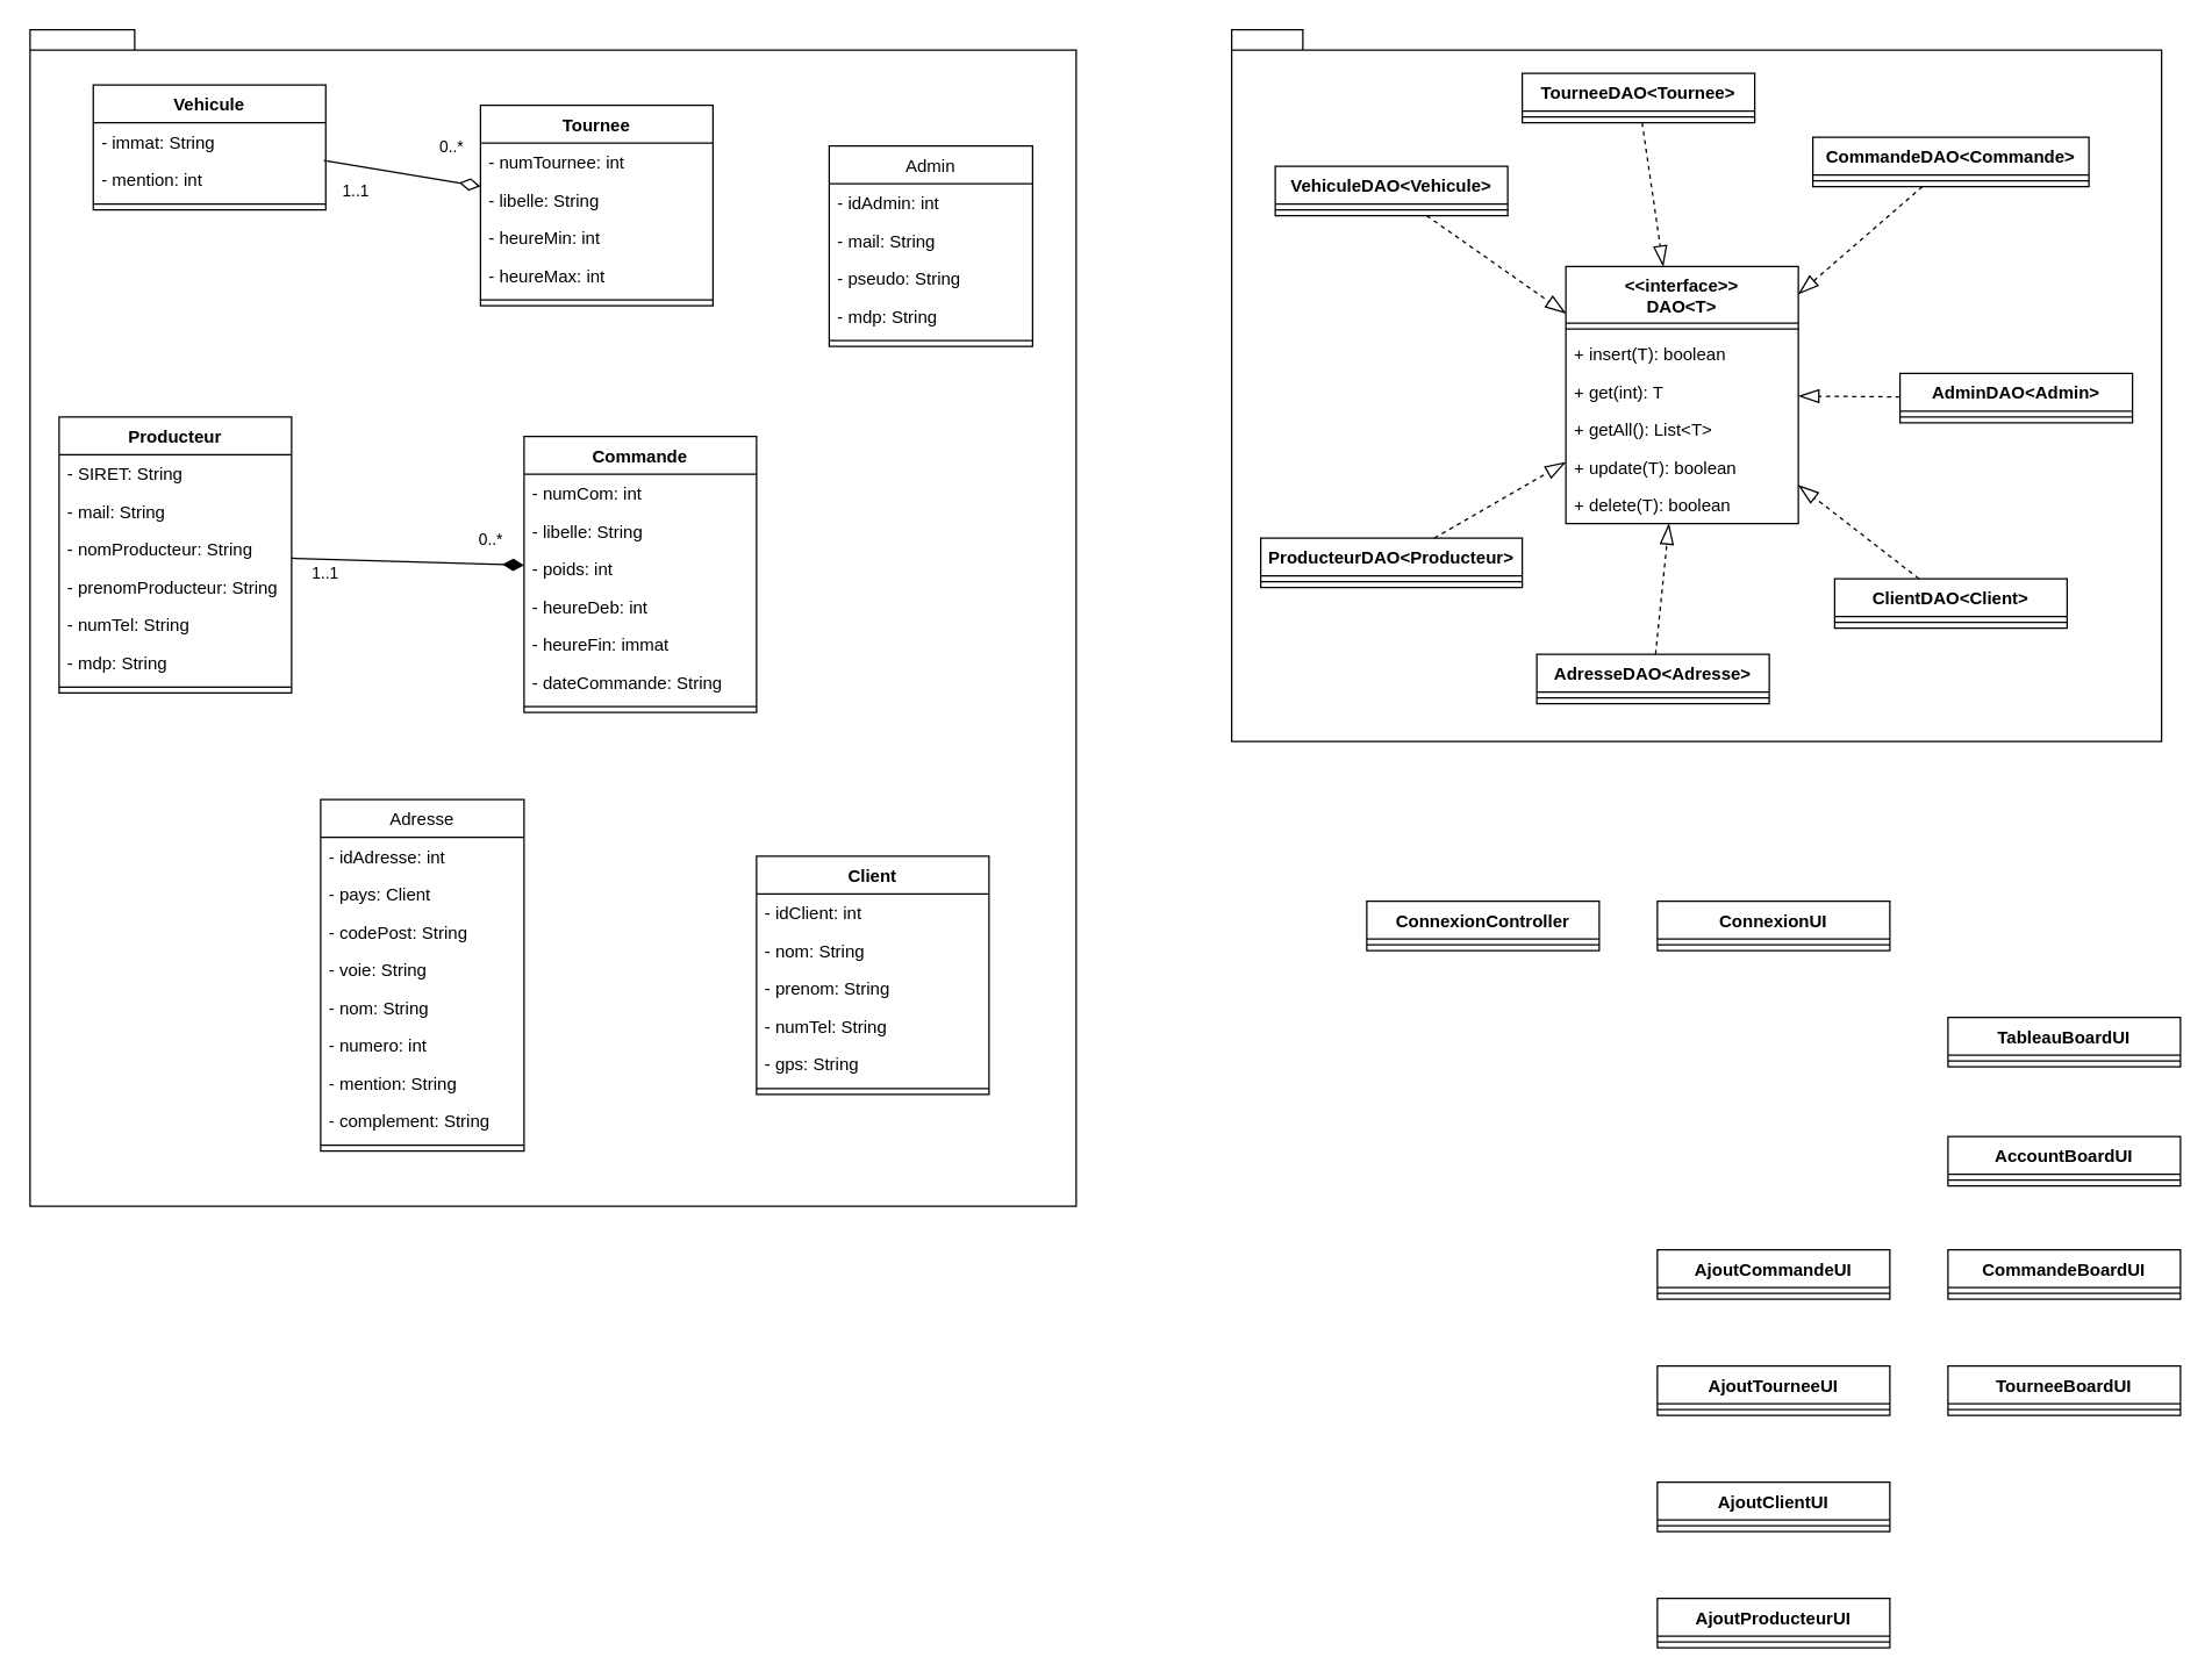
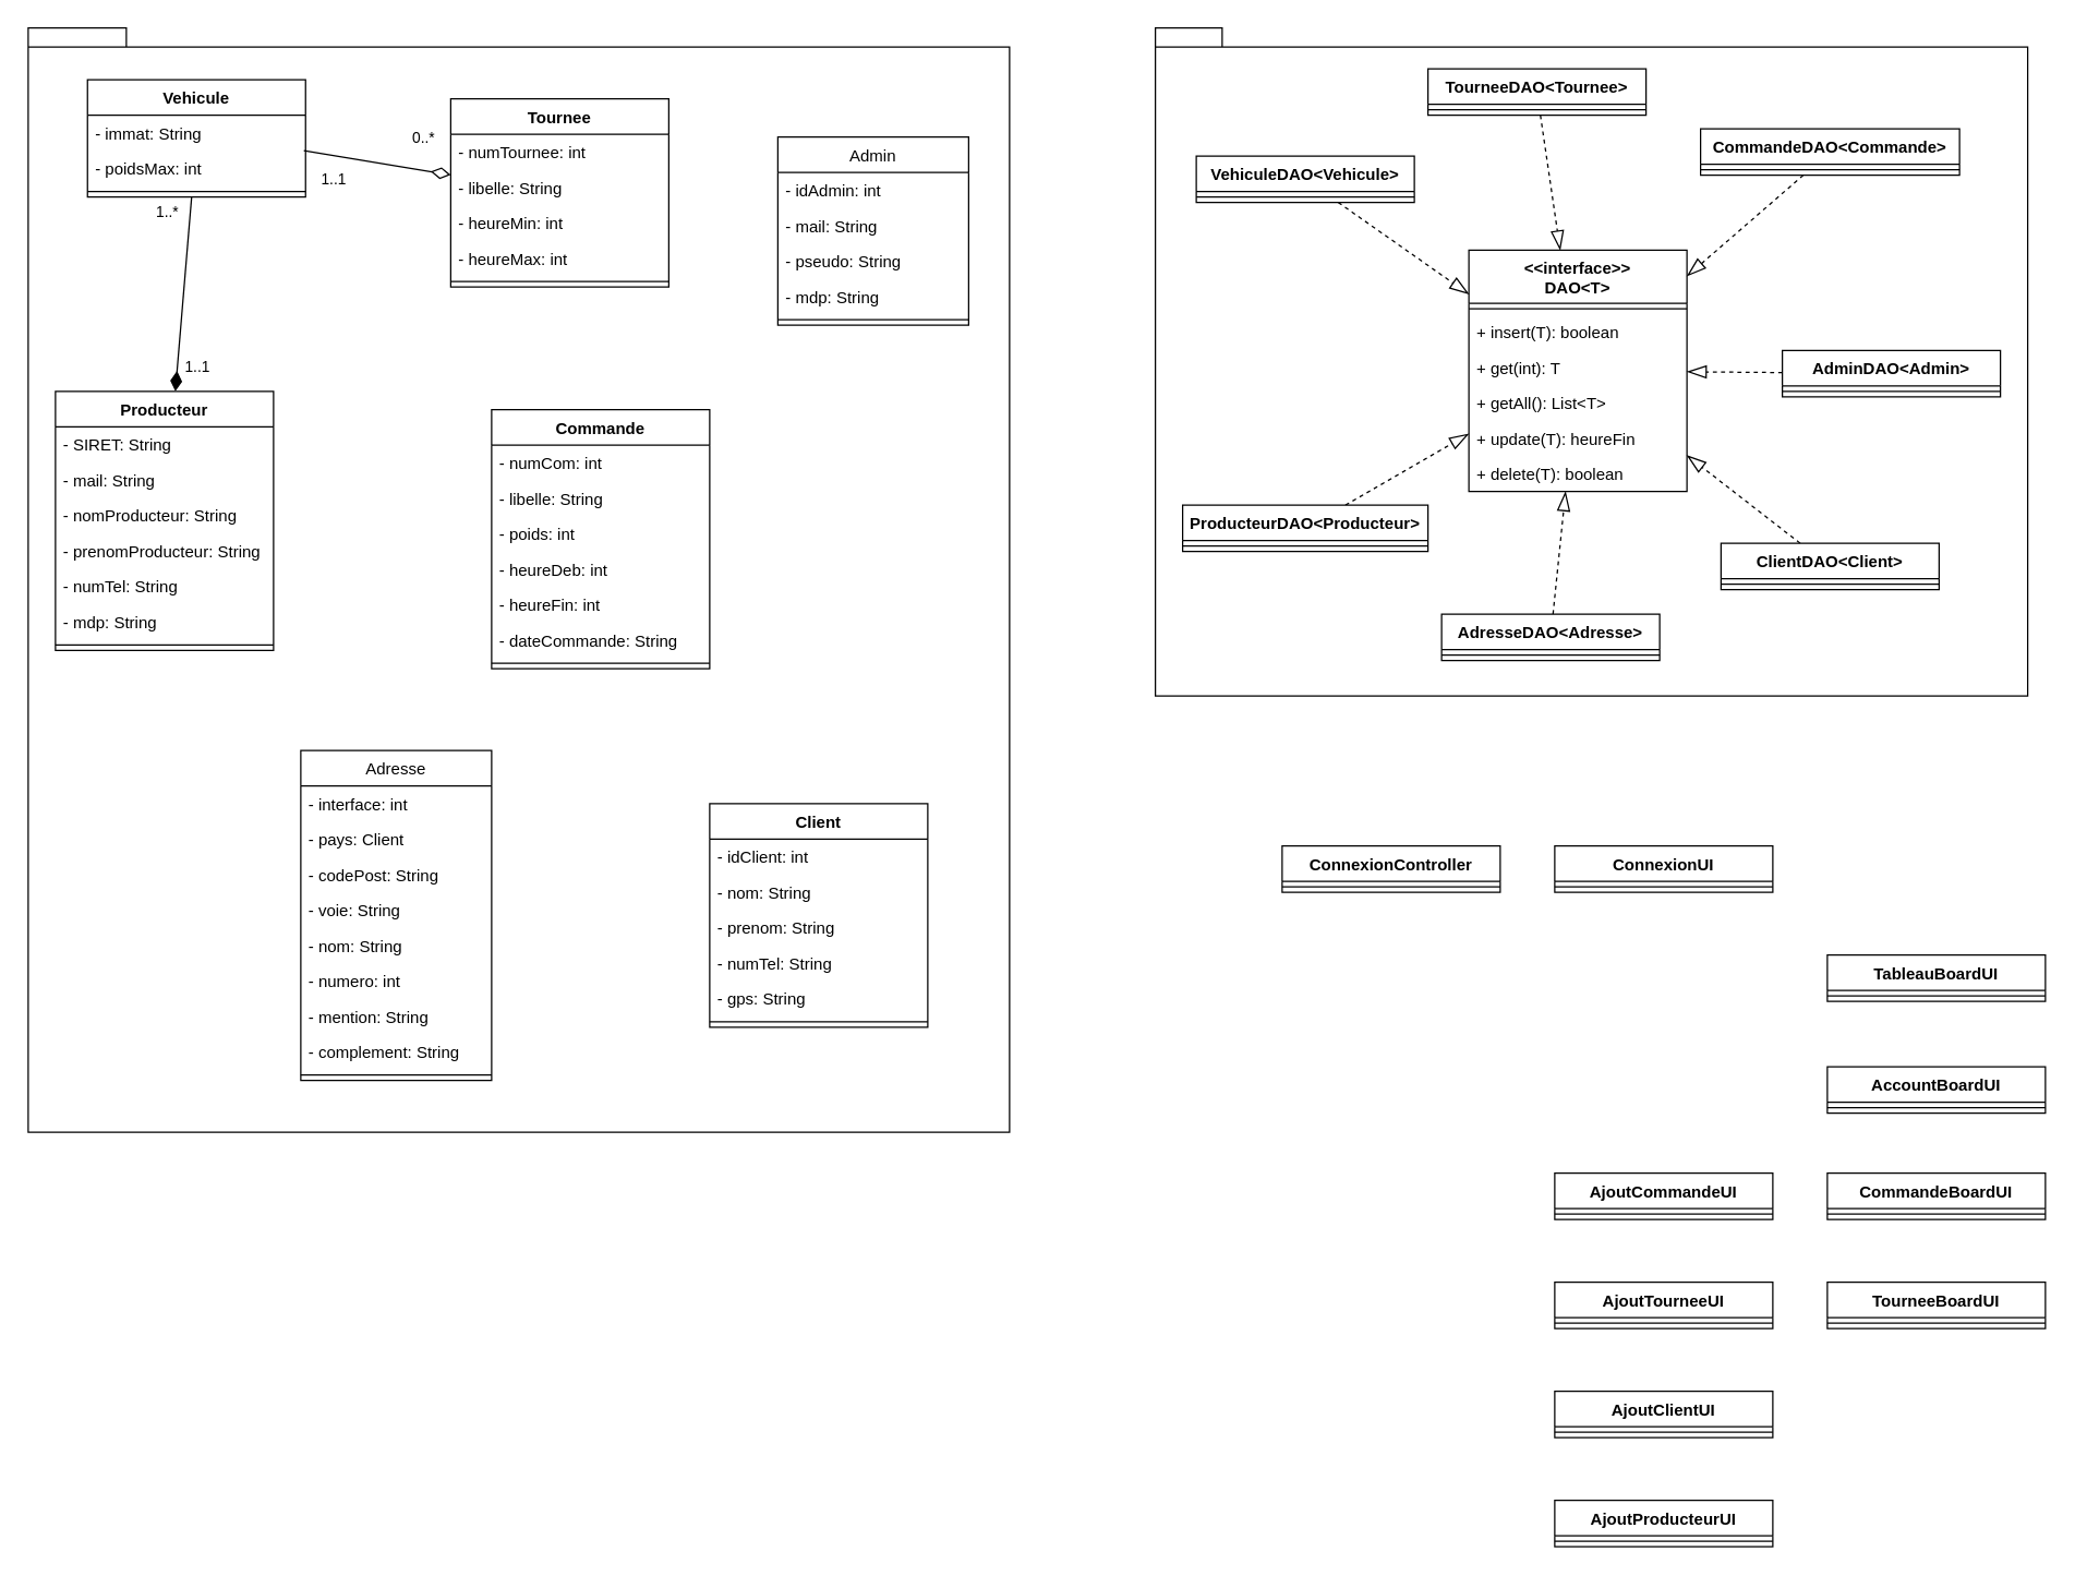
- <mxCell id="15" value="- mention: int" style="text;strokeColor=none;fillColor=none;align=left;verticalAlign=top;spacingLeft=4;spacingRight=4;overflow=hidden;rotatable=0;points=[[0,0.5],[1,0.5]];portConstraint=eastwest;" vertex="1" parent="13"><mxGeometry y="52" width="160" height="26" as="geometry" /></mxCell>
+ <mxCell id="15" value="- poidsMax: int" style="text;strokeColor=none;fillColor=none;align=left;verticalAlign=top;spacingLeft=4;spacingRight=4;overflow=hidden;rotatable=0;points=[[0,0.5],[1,0.5]];portConstraint=eastwest;" vertex="1" parent="13"><mxGeometry y="52" width="160" height="26" as="geometry" /></mxCell>
+ <mxCell id="10" style="rounded=0;orthogonalLoop=1;jettySize=auto;html=1;strokeWidth=1;startArrow=none;startFill=0;endArrow=diamondThin;endFill=1;startSize=12;endSize=12;" edge="1" parent="1" source="13" target="17"><mxGeometry relative="1" as="geometry" /></mxCell>
+ <mxCell id="11" value="1..1" style="edgeLabel;html=1;align=center;verticalAlign=middle;resizable=0;points=[];" vertex="1" connectable="0" parent="10"><mxGeometry x="0.733" y="-1" relative="1" as="geometry"><mxPoint x="15" y="1" as="offset" /></mxGeometry></mxCell>
+ <mxCell id="12" value="1..*" style="edgeLabel;html=1;align=center;verticalAlign=middle;resizable=0;points=[];" vertex="1" connectable="0" parent="10"><mxGeometry x="-0.886" relative="1" as="geometry"><mxPoint x="-18" y="3" as="offset" /></mxGeometry></mxCell>
- <mxCell id="67" value="+ update(T): boolean" style="text;strokeColor=none;fillColor=none;align=left;verticalAlign=top;spacingLeft=4;spacingRight=4;overflow=hidden;rotatable=0;points=[[0,0.5],[1,0.5]];portConstraint=eastwest;shadow=0;glass=0;" vertex="1" parent="62"><mxGeometry y="125" width="160" height="26" as="geometry" /></mxCell>
+ <mxCell id="67" value="+ update(T): heureFin" style="text;strokeColor=none;fillColor=none;align=left;verticalAlign=top;spacingLeft=4;spacingRight=4;overflow=hidden;rotatable=0;points=[[0,0.5],[1,0.5]];portConstraint=eastwest;shadow=0;glass=0;" vertex="1" parent="62"><mxGeometry y="125" width="160" height="26" as="geometry" /></mxCell>
- <mxCell id="36" style="edgeStyle=none;rounded=0;orthogonalLoop=1;jettySize=auto;html=1;strokeWidth=1;startArrow=none;startFill=0;endArrow=diamondThin;endFill=1;startSize=12;endSize=12;shadow=0;" edge="1" parent="1" source="17" target="31"><mxGeometry relative="1" as="geometry" /></mxCell>
- <mxCell id="37" value="0..*" style="edgeLabel;html=1;align=center;verticalAlign=middle;resizable=0;points=[];" vertex="1" connectable="0" parent="36"><mxGeometry x="0.592" y="-1" relative="1" as="geometry"><mxPoint x="10" y="-18" as="offset" /></mxGeometry></mxCell>
- <mxCell id="38" value="1..1" style="edgeLabel;html=1;align=center;verticalAlign=middle;resizable=0;points=[];" vertex="1" connectable="0" parent="36"><mxGeometry x="-0.765" y="1" relative="1" as="geometry"><mxPoint x="3" y="10" as="offset" /></mxGeometry></mxCell>
- <mxCell id="33" value="- heureFin: immat" style="text;strokeColor=none;fillColor=none;align=left;verticalAlign=top;spacingLeft=4;spacingRight=4;overflow=hidden;rotatable=0;points=[[0,0.5],[1,0.5]];portConstraint=eastwest;" vertex="1" parent="28"><mxGeometry y="130" width="160" height="26" as="geometry" /></mxCell>
+ <mxCell id="33" value="- heureFin: int" style="text;strokeColor=none;fillColor=none;align=left;verticalAlign=top;spacingLeft=4;spacingRight=4;overflow=hidden;rotatable=0;points=[[0,0.5],[1,0.5]];portConstraint=eastwest;" vertex="1" parent="28"><mxGeometry y="130" width="160" height="26" as="geometry" /></mxCell>
- <mxCell id="40" value="- idAdresse: int" style="text;strokeColor=none;fillColor=none;align=left;verticalAlign=top;spacingLeft=4;spacingRight=4;overflow=hidden;rotatable=0;points=[[0,0.5],[1,0.5]];portConstraint=eastwest;" vertex="1" parent="39"><mxGeometry y="26" width="140" height="26" as="geometry" /></mxCell>
+ <mxCell id="40" value="- interface: int" style="text;strokeColor=none;fillColor=none;align=left;verticalAlign=top;spacingLeft=4;spacingRight=4;overflow=hidden;rotatable=0;points=[[0,0.5],[1,0.5]];portConstraint=eastwest;" vertex="1" parent="39"><mxGeometry y="26" width="140" height="26" as="geometry" /></mxCell>
